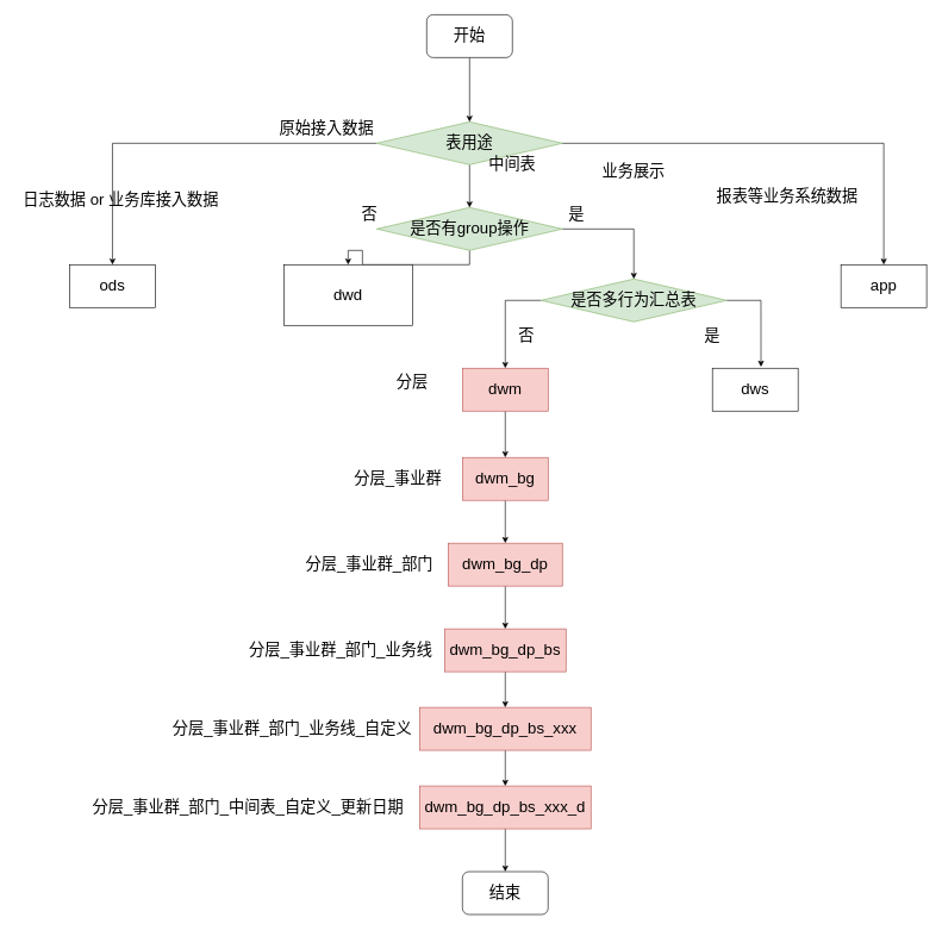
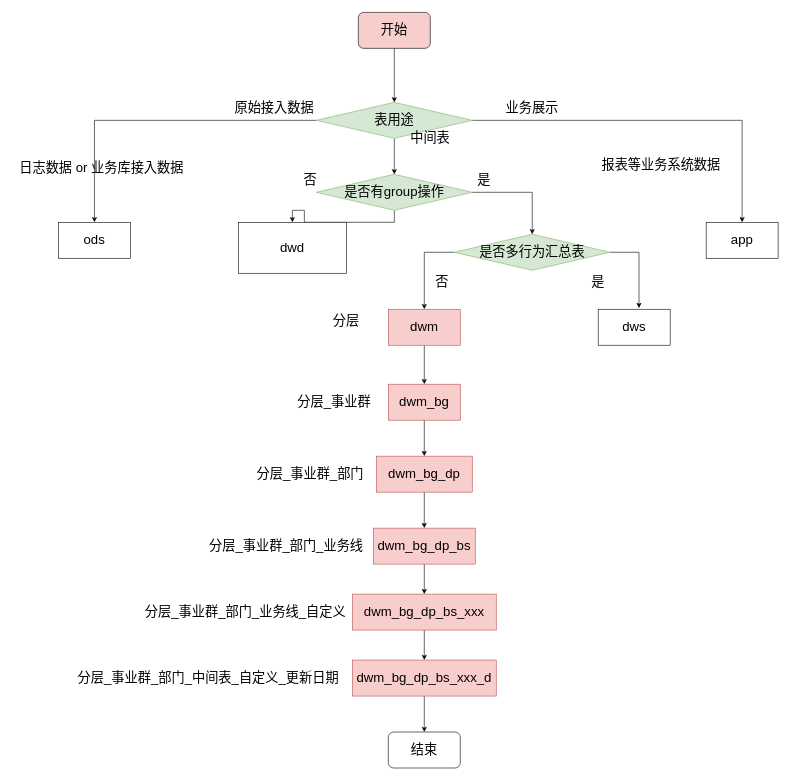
- <mxCell id="3" value="开始" style="rounded=1;whiteSpace=wrap;html=1;fontSize=22;" vertex="1" parent="1"><mxGeometry x="597" y="20" width="120" height="60" as="geometry" /></mxCell>
+ <mxCell id="3" value="开始" style="rounded=1;whiteSpace=wrap;html=1;fontSize=22;fillColor=#f8cecc;" vertex="1" parent="1"><mxGeometry x="597" y="20" width="120" height="60" as="geometry" /></mxCell>
- <mxCell id="9" value="业务展示" style="text;html=1;strokeColor=none;fillColor=none;align=center;verticalAlign=middle;whiteSpace=wrap;rounded=0;fontSize=22;" vertex="1" parent="1"><mxGeometry x="817" y="230" width="140" height="20" as="geometry" /></mxCell>
+ <mxCell id="9" value="业务展示" style="text;html=1;strokeColor=none;fillColor=none;align=center;verticalAlign=middle;whiteSpace=wrap;rounded=0;fontSize=22;" vertex="1" parent="1"><mxGeometry x="817" y="170" width="140" height="20" as="geometry" /></mxCell>
